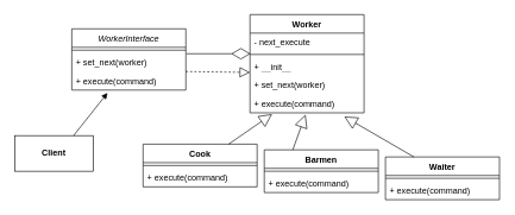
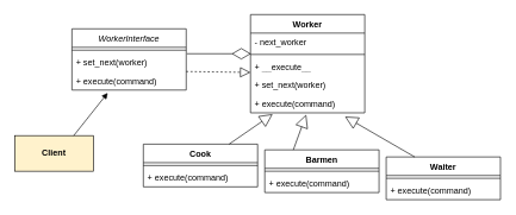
- <mxCell id="7" value="- next_execute" style="text;strokeColor=none;fillColor=none;align=left;verticalAlign=top;spacingLeft=4;spacingRight=4;overflow=hidden;rotatable=0;points=[[0,0.5],[1,0.5]];portConstraint=eastwest;whiteSpace=wrap;html=1;" vertex="1" parent="6"><mxGeometry y="26" width="160" height="26" as="geometry" /></mxCell>
+ <mxCell id="7" value="- next_worker" style="text;strokeColor=none;fillColor=none;align=left;verticalAlign=top;spacingLeft=4;spacingRight=4;overflow=hidden;rotatable=0;points=[[0,0.5],[1,0.5]];portConstraint=eastwest;whiteSpace=wrap;html=1;" vertex="1" parent="6"><mxGeometry y="26" width="160" height="26" as="geometry" /></mxCell>
- <mxCell id="9" value="+ __init__" style="text;strokeColor=none;fillColor=none;align=left;verticalAlign=top;spacingLeft=4;spacingRight=4;overflow=hidden;rotatable=0;points=[[0,0.5],[1,0.5]];portConstraint=eastwest;whiteSpace=wrap;html=1;" vertex="1" parent="6"><mxGeometry y="60" width="160" height="26" as="geometry" /></mxCell>
+ <mxCell id="9" value="+ __execute__" style="text;strokeColor=none;fillColor=none;align=left;verticalAlign=top;spacingLeft=4;spacingRight=4;overflow=hidden;rotatable=0;points=[[0,0.5],[1,0.5]];portConstraint=eastwest;whiteSpace=wrap;html=1;" vertex="1" parent="6"><mxGeometry y="60" width="160" height="26" as="geometry" /></mxCell>
- <mxCell id="21" value="&lt;b&gt;Client&lt;/b&gt;" style="html=1;whiteSpace=wrap;" vertex="1" parent="1"><mxGeometry x="20" y="190" width="110" height="50" as="geometry" /></mxCell>
+ <mxCell id="21" value="&lt;b&gt;Client&lt;/b&gt;" style="html=1;whiteSpace=wrap;fillColor=#fff2cc;" vertex="1" parent="1"><mxGeometry x="20" y="190" width="110" height="50" as="geometry" /></mxCell>
